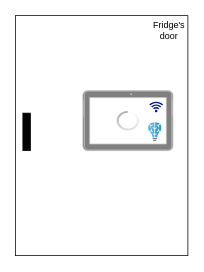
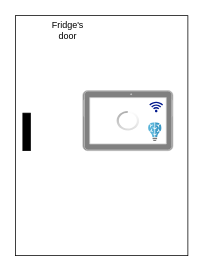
- <mxCell id="3" value="Fridge's door" style="text;html=1;strokeColor=none;fillColor=none;align=center;verticalAlign=middle;whiteSpace=wrap;rounded=0;" vertex="1" parent="1"><mxGeometry x="200" y="30" width="50" height="20" as="geometry" /></mxCell>
+ <mxCell id="3" value="Fridge's door" style="text;html=1;strokeColor=none;fillColor=none;align=center;verticalAlign=middle;whiteSpace=wrap;rounded=0;" vertex="1" parent="1"><mxGeometry x="65" y="30" width="50" height="20" as="geometry" /></mxCell>
